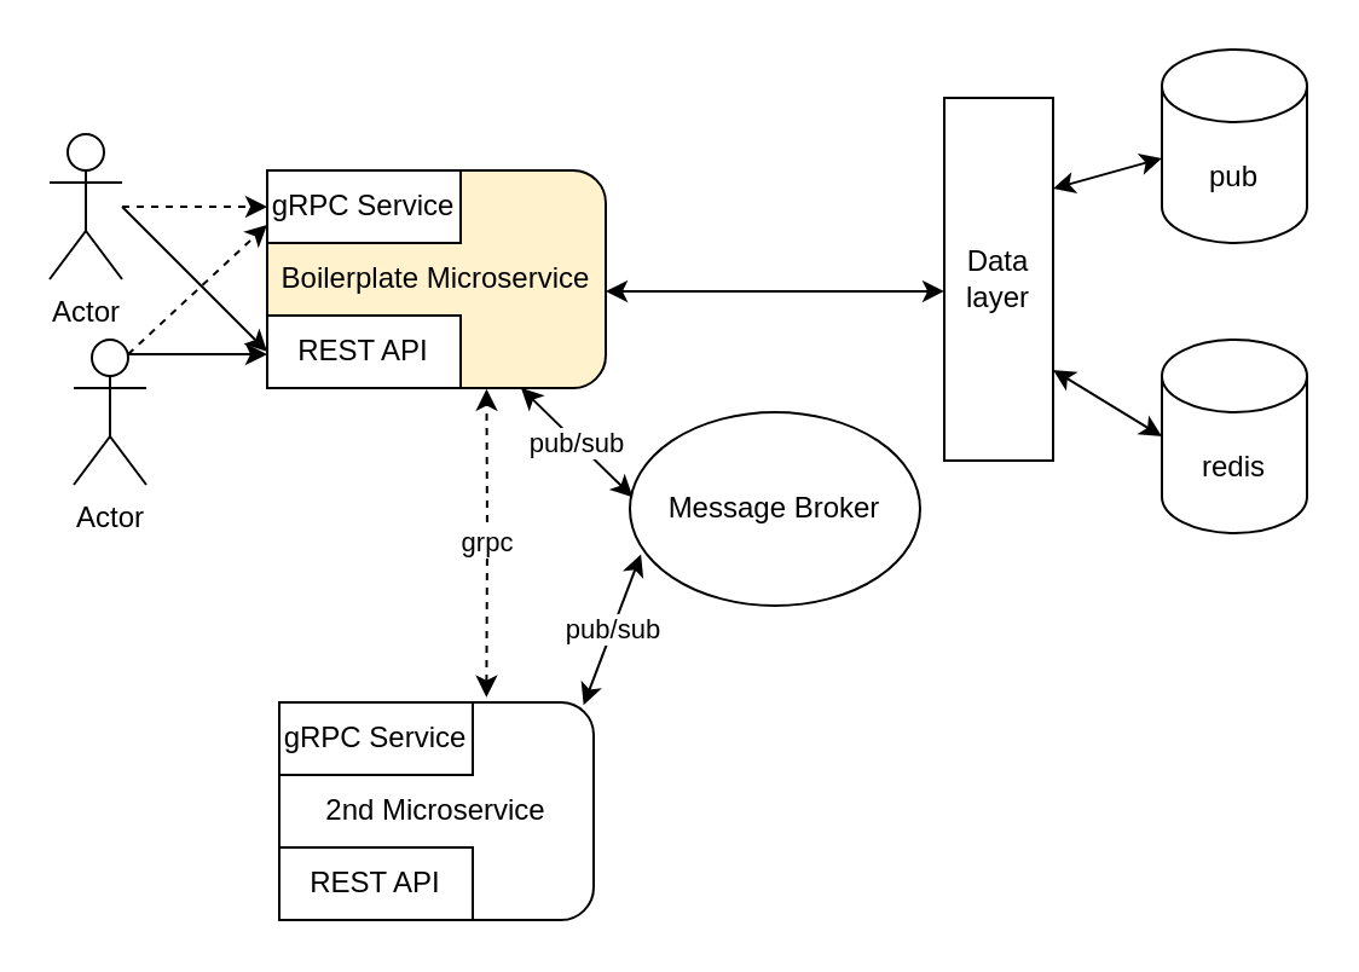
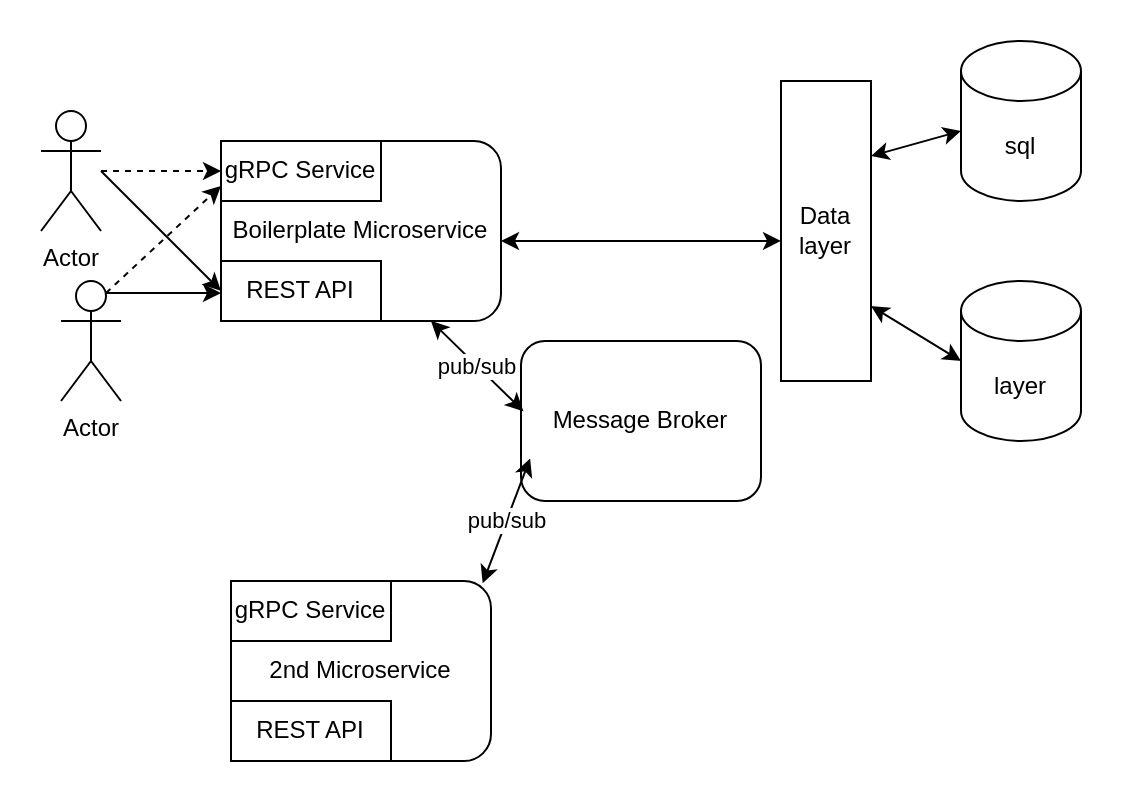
- <mxCell id="3" value="pub" style="shape=cylinder3;whiteSpace=wrap;html=1;boundedLbl=1;backgroundOutline=1;size=15;" parent="1" vertex="1"><mxGeometry x="480" y="20" width="60" height="80" as="geometry" /></mxCell>
+ <mxCell id="3" value="sql" style="shape=cylinder3;whiteSpace=wrap;html=1;boundedLbl=1;backgroundOutline=1;size=15;" parent="1" vertex="1"><mxGeometry x="480" y="20" width="60" height="80" as="geometry" /></mxCell>
- <mxCell id="2" value="Boilerplate Microservice" style="rounded=1;whiteSpace=wrap;html=1;fillColor=#fff2cc;" parent="1" vertex="1"><mxGeometry x="110" y="70" width="140" height="90" as="geometry" /></mxCell>
+ <mxCell id="2" value="Boilerplate Microservice" style="rounded=1;whiteSpace=wrap;html=1;" parent="1" vertex="1"><mxGeometry x="110" y="70" width="140" height="90" as="geometry" /></mxCell>
- <mxCell id="17" value="redis" style="shape=cylinder3;whiteSpace=wrap;html=1;boundedLbl=1;backgroundOutline=1;size=15;" parent="1" vertex="1"><mxGeometry x="480" y="140" width="60" height="80" as="geometry" /></mxCell>
+ <mxCell id="17" value="layer" style="shape=cylinder3;whiteSpace=wrap;html=1;boundedLbl=1;backgroundOutline=1;size=15;" parent="1" vertex="1"><mxGeometry x="480" y="140" width="60" height="80" as="geometry" /></mxCell>
- <mxCell id="11" value="Message Broker" style="ellipse;whiteSpace=wrap;html=1;" parent="1" vertex="1"><mxGeometry x="260" y="170" width="120" height="80" as="geometry" /></mxCell>
+ <mxCell id="11" value="Message Broker" style="whiteSpace=wrap;html=1;rounded=1;" parent="1" vertex="1"><mxGeometry x="260" y="170" width="120" height="80" as="geometry" /></mxCell>
- <mxCell id="21" value="grpc" style="endArrow=classic;startArrow=classic;html=1;exitX=0.659;exitY=-0.024;exitDx=0;exitDy=0;dashed=1;entryX=0.648;entryY=1.004;entryDx=0;entryDy=0;entryPerimeter=0;exitPerimeter=0;" parent="1" source="13" edge="1" target="2"><mxGeometry width="50" height="50" relative="1" as="geometry"><mxPoint x="130" y="210" as="sourcePoint" /><mxPoint x="180" y="160" as="targetPoint" /><Array as="points"><mxPoint x="201" y="220" /></Array></mxGeometry></mxCell>
